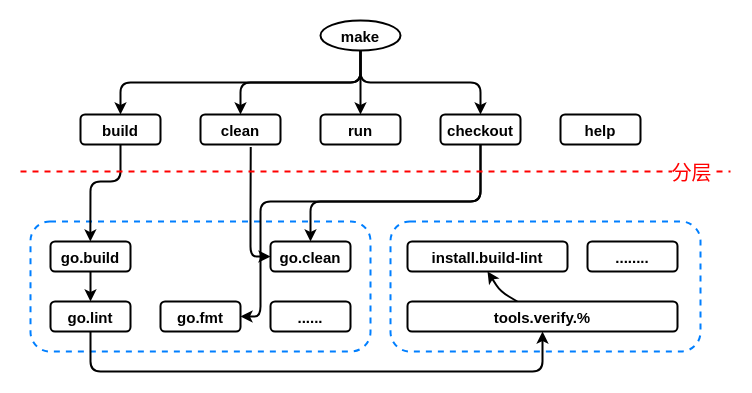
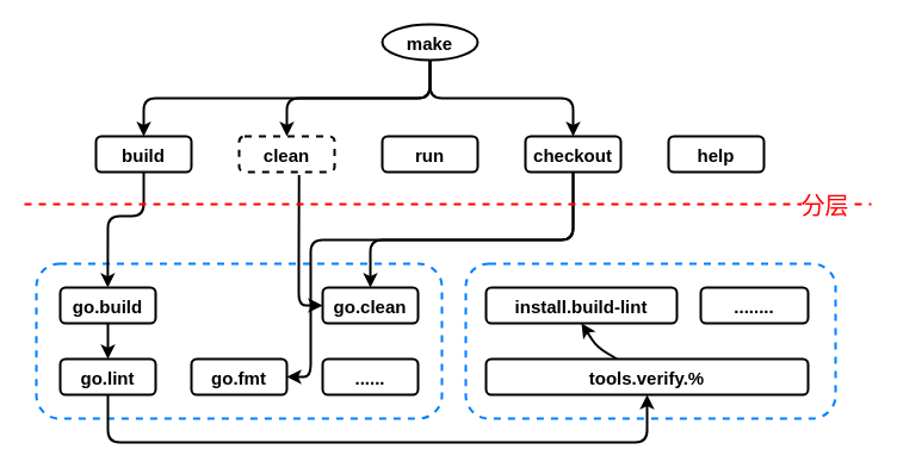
- <mxCell id="11" value="" style="edgeStyle=elbowEdgeStyle;elbow=vertical;strokeWidth=2;fontStyle=1;fontSize=15;" edge="1" source="3" target="10" parent="1"><mxGeometry relative="1" as="geometry" /></mxCell>
- <mxCell id="8" value="clean" style="rounded=1;strokeWidth=2;fontStyle=1;fontSize=15;" vertex="1" parent="1"><mxGeometry x="200" y="114" width="80" height="30" as="geometry" /></mxCell>
+ <mxCell id="8" value="clean" style="rounded=1;strokeWidth=2;fontStyle=1;fontSize=15;dashed=1;" vertex="1" parent="1"><mxGeometry x="200" y="114" width="80" height="30" as="geometry" /></mxCell>
